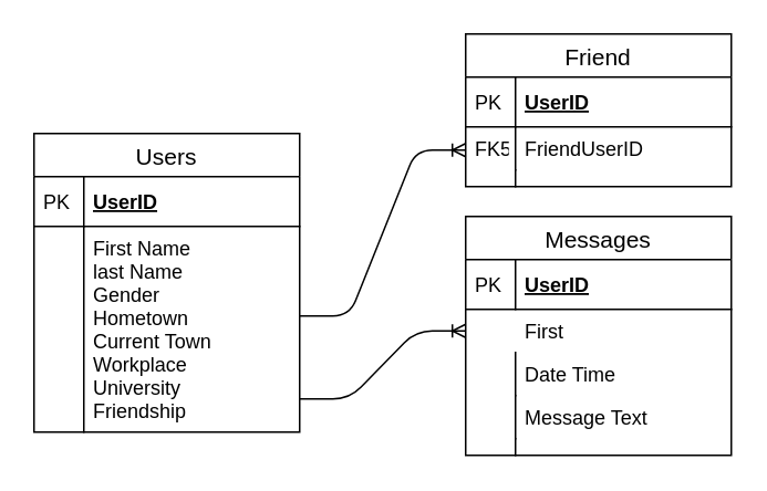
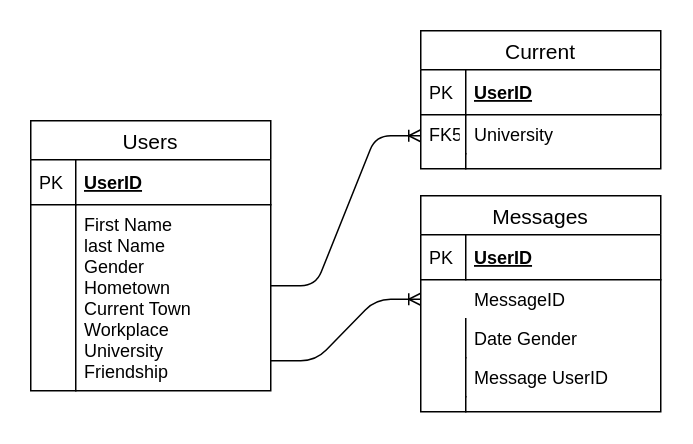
- <mxCell id="10" value="Friend" style="swimlane;fontStyle=0;childLayout=stackLayout;horizontal=1;startSize=26;horizontalStack=0;resizeParent=1;resizeParentMax=0;resizeLast=0;collapsible=1;marginBottom=0;align=center;fontSize=14;" vertex="1" parent="1"><mxGeometry x="280" y="20" width="160" height="92" as="geometry" /></mxCell>
+ <mxCell id="10" value="Current" style="swimlane;fontStyle=0;childLayout=stackLayout;horizontal=1;startSize=26;horizontalStack=0;resizeParent=1;resizeParentMax=0;resizeLast=0;collapsible=1;marginBottom=0;align=center;fontSize=14;" vertex="1" parent="1"><mxGeometry x="280" y="20" width="160" height="92" as="geometry" /></mxCell>
- <mxCell id="13" value="FriendUserID" style="shape=partialRectangle;top=0;left=0;right=0;bottom=0;align=left;verticalAlign=top;fillColor=none;spacingLeft=34;spacingRight=4;overflow=hidden;rotatable=0;points=[[0,0.5],[1,0.5]];portConstraint=eastwest;dropTarget=0;fontSize=12;" vertex="1" parent="10"><mxGeometry y="56" width="160" height="26" as="geometry" /></mxCell>
+ <mxCell id="13" value="University" style="shape=partialRectangle;top=0;left=0;right=0;bottom=0;align=left;verticalAlign=top;fillColor=none;spacingLeft=34;spacingRight=4;overflow=hidden;rotatable=0;points=[[0,0.5],[1,0.5]];portConstraint=eastwest;dropTarget=0;fontSize=12;" vertex="1" parent="10"><mxGeometry y="56" width="160" height="26" as="geometry" /></mxCell>
- <mxCell id="21" value="First" style="shape=partialRectangle;top=0;left=0;right=0;bottom=0;align=left;verticalAlign=top;fillColor=none;spacingLeft=34;spacingRight=4;overflow=hidden;rotatable=0;points=[[0,0.5],[1,0.5]];portConstraint=eastwest;dropTarget=0;fontSize=12;" vertex="1" parent="18"><mxGeometry y="56" width="160" height="26" as="geometry" /></mxCell>
+ <mxCell id="21" value="MessageID" style="shape=partialRectangle;top=0;left=0;right=0;bottom=0;align=left;verticalAlign=top;fillColor=none;spacingLeft=34;spacingRight=4;overflow=hidden;rotatable=0;points=[[0,0.5],[1,0.5]];portConstraint=eastwest;dropTarget=0;fontSize=12;" vertex="1" parent="18"><mxGeometry y="56" width="160" height="26" as="geometry" /></mxCell>
- <mxCell id="22" value="Date Time" style="shape=partialRectangle;top=0;left=0;right=0;bottom=0;align=left;verticalAlign=top;fillColor=none;spacingLeft=34;spacingRight=4;overflow=hidden;rotatable=0;points=[[0,0.5],[1,0.5]];portConstraint=eastwest;dropTarget=0;fontSize=12;" vertex="1" parent="18"><mxGeometry y="82" width="160" height="26" as="geometry" /></mxCell>
+ <mxCell id="22" value="Date Gender" style="shape=partialRectangle;top=0;left=0;right=0;bottom=0;align=left;verticalAlign=top;fillColor=none;spacingLeft=34;spacingRight=4;overflow=hidden;rotatable=0;points=[[0,0.5],[1,0.5]];portConstraint=eastwest;dropTarget=0;fontSize=12;" vertex="1" parent="18"><mxGeometry y="82" width="160" height="26" as="geometry" /></mxCell>
- <mxCell id="24" value="Message Text" style="shape=partialRectangle;top=0;left=0;right=0;bottom=0;align=left;verticalAlign=top;fillColor=none;spacingLeft=34;spacingRight=4;overflow=hidden;rotatable=0;points=[[0,0.5],[1,0.5]];portConstraint=eastwest;dropTarget=0;fontSize=12;" vertex="1" parent="18"><mxGeometry y="108" width="160" height="26" as="geometry" /></mxCell>
+ <mxCell id="24" value="Message UserID" style="shape=partialRectangle;top=0;left=0;right=0;bottom=0;align=left;verticalAlign=top;fillColor=none;spacingLeft=34;spacingRight=4;overflow=hidden;rotatable=0;points=[[0,0.5],[1,0.5]];portConstraint=eastwest;dropTarget=0;fontSize=12;" vertex="1" parent="18"><mxGeometry y="108" width="160" height="26" as="geometry" /></mxCell>
